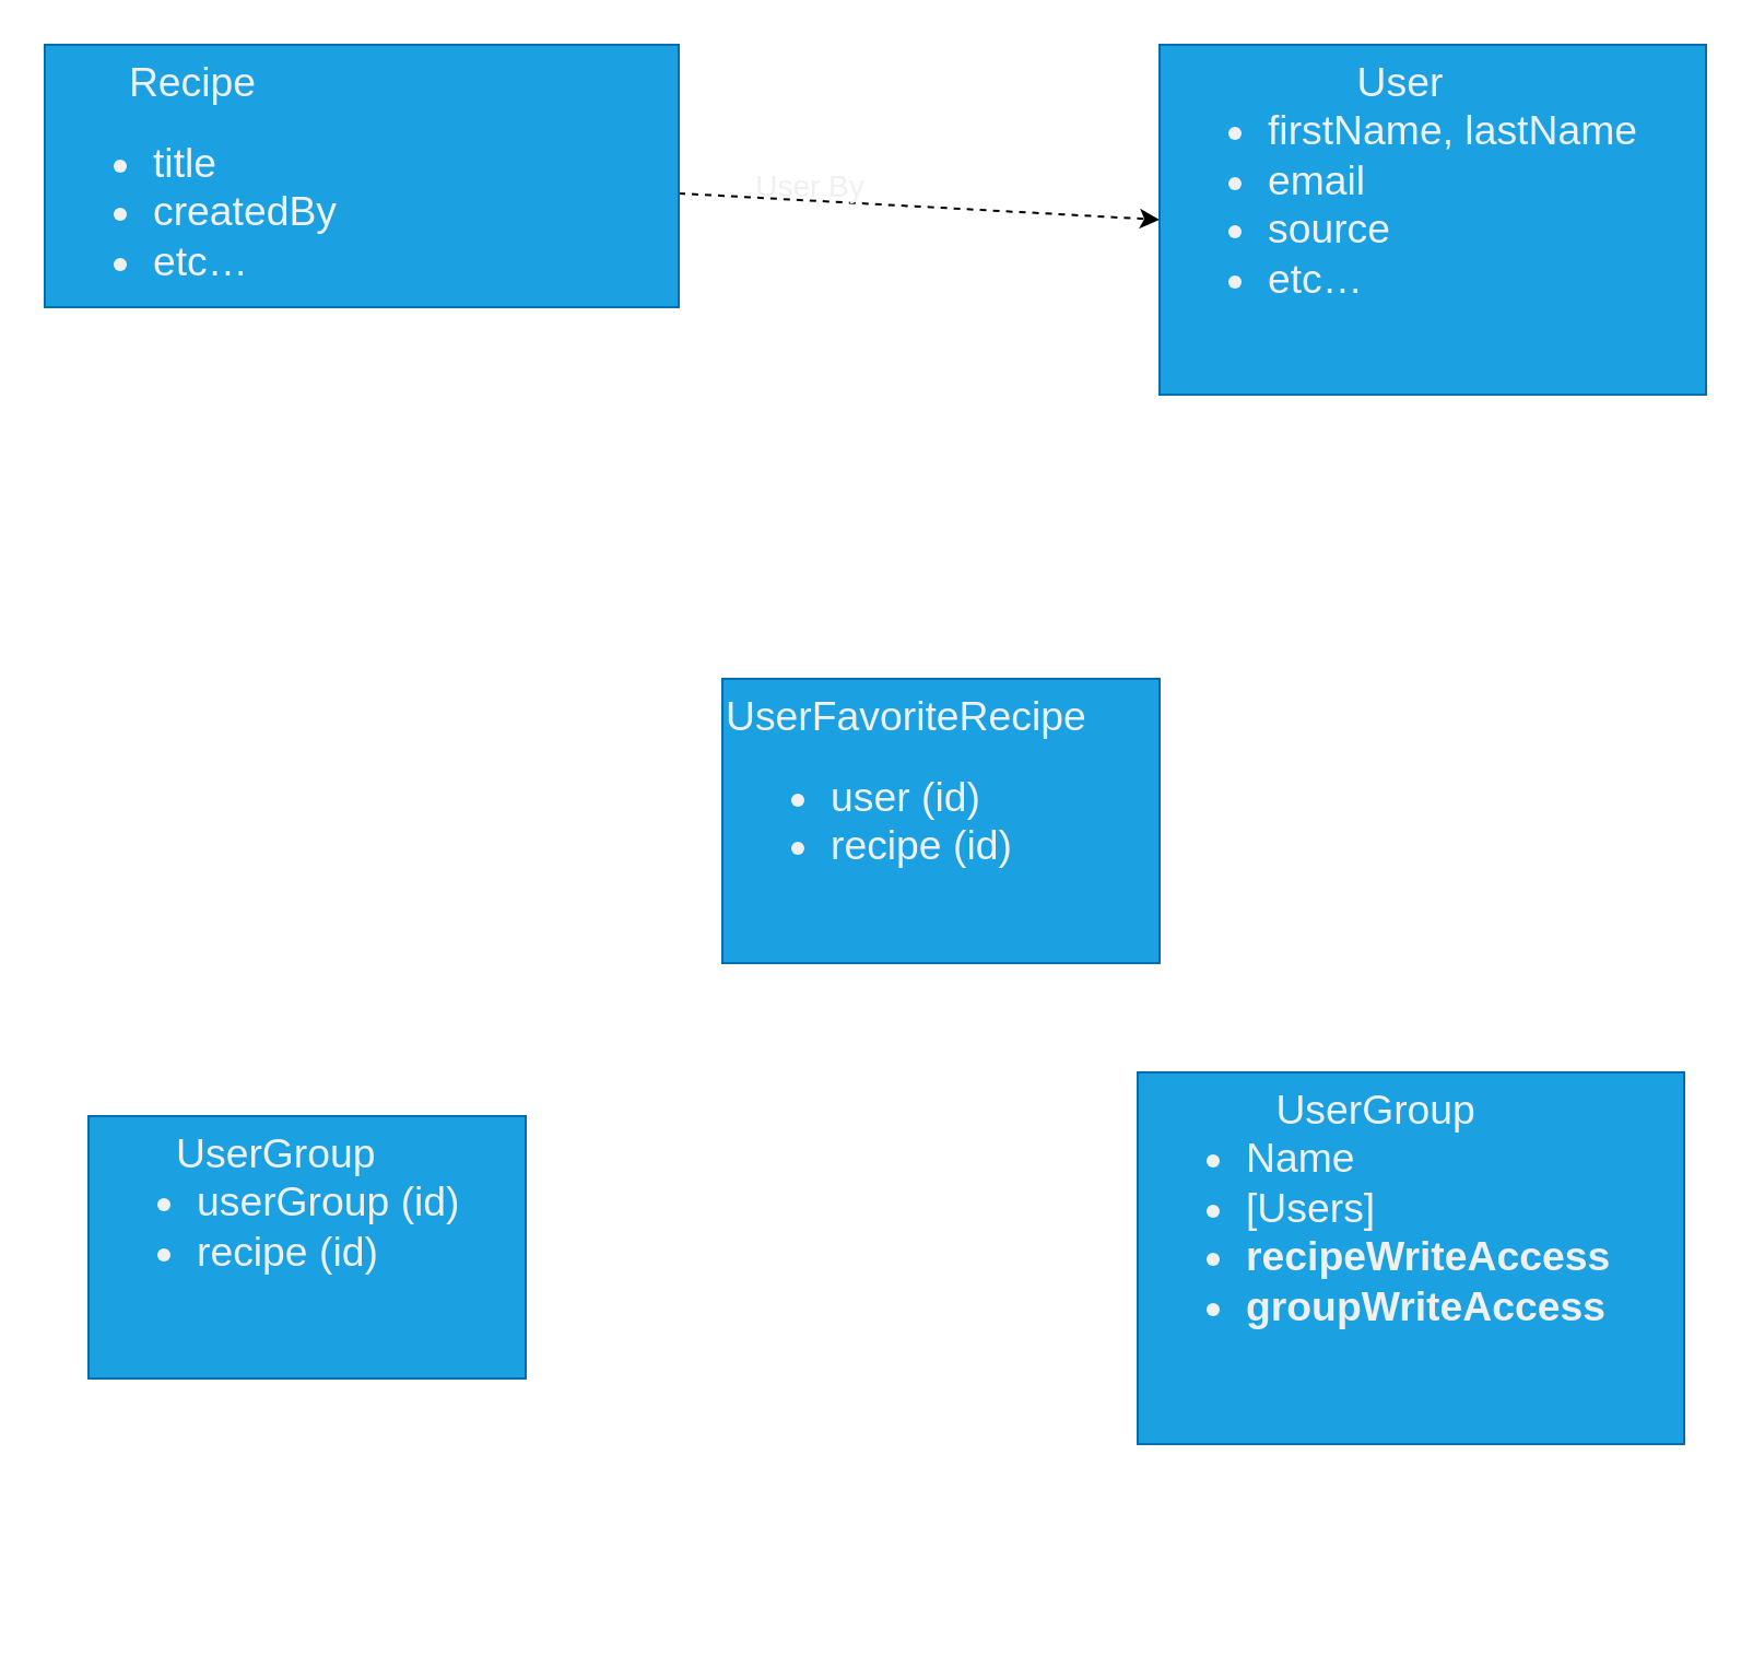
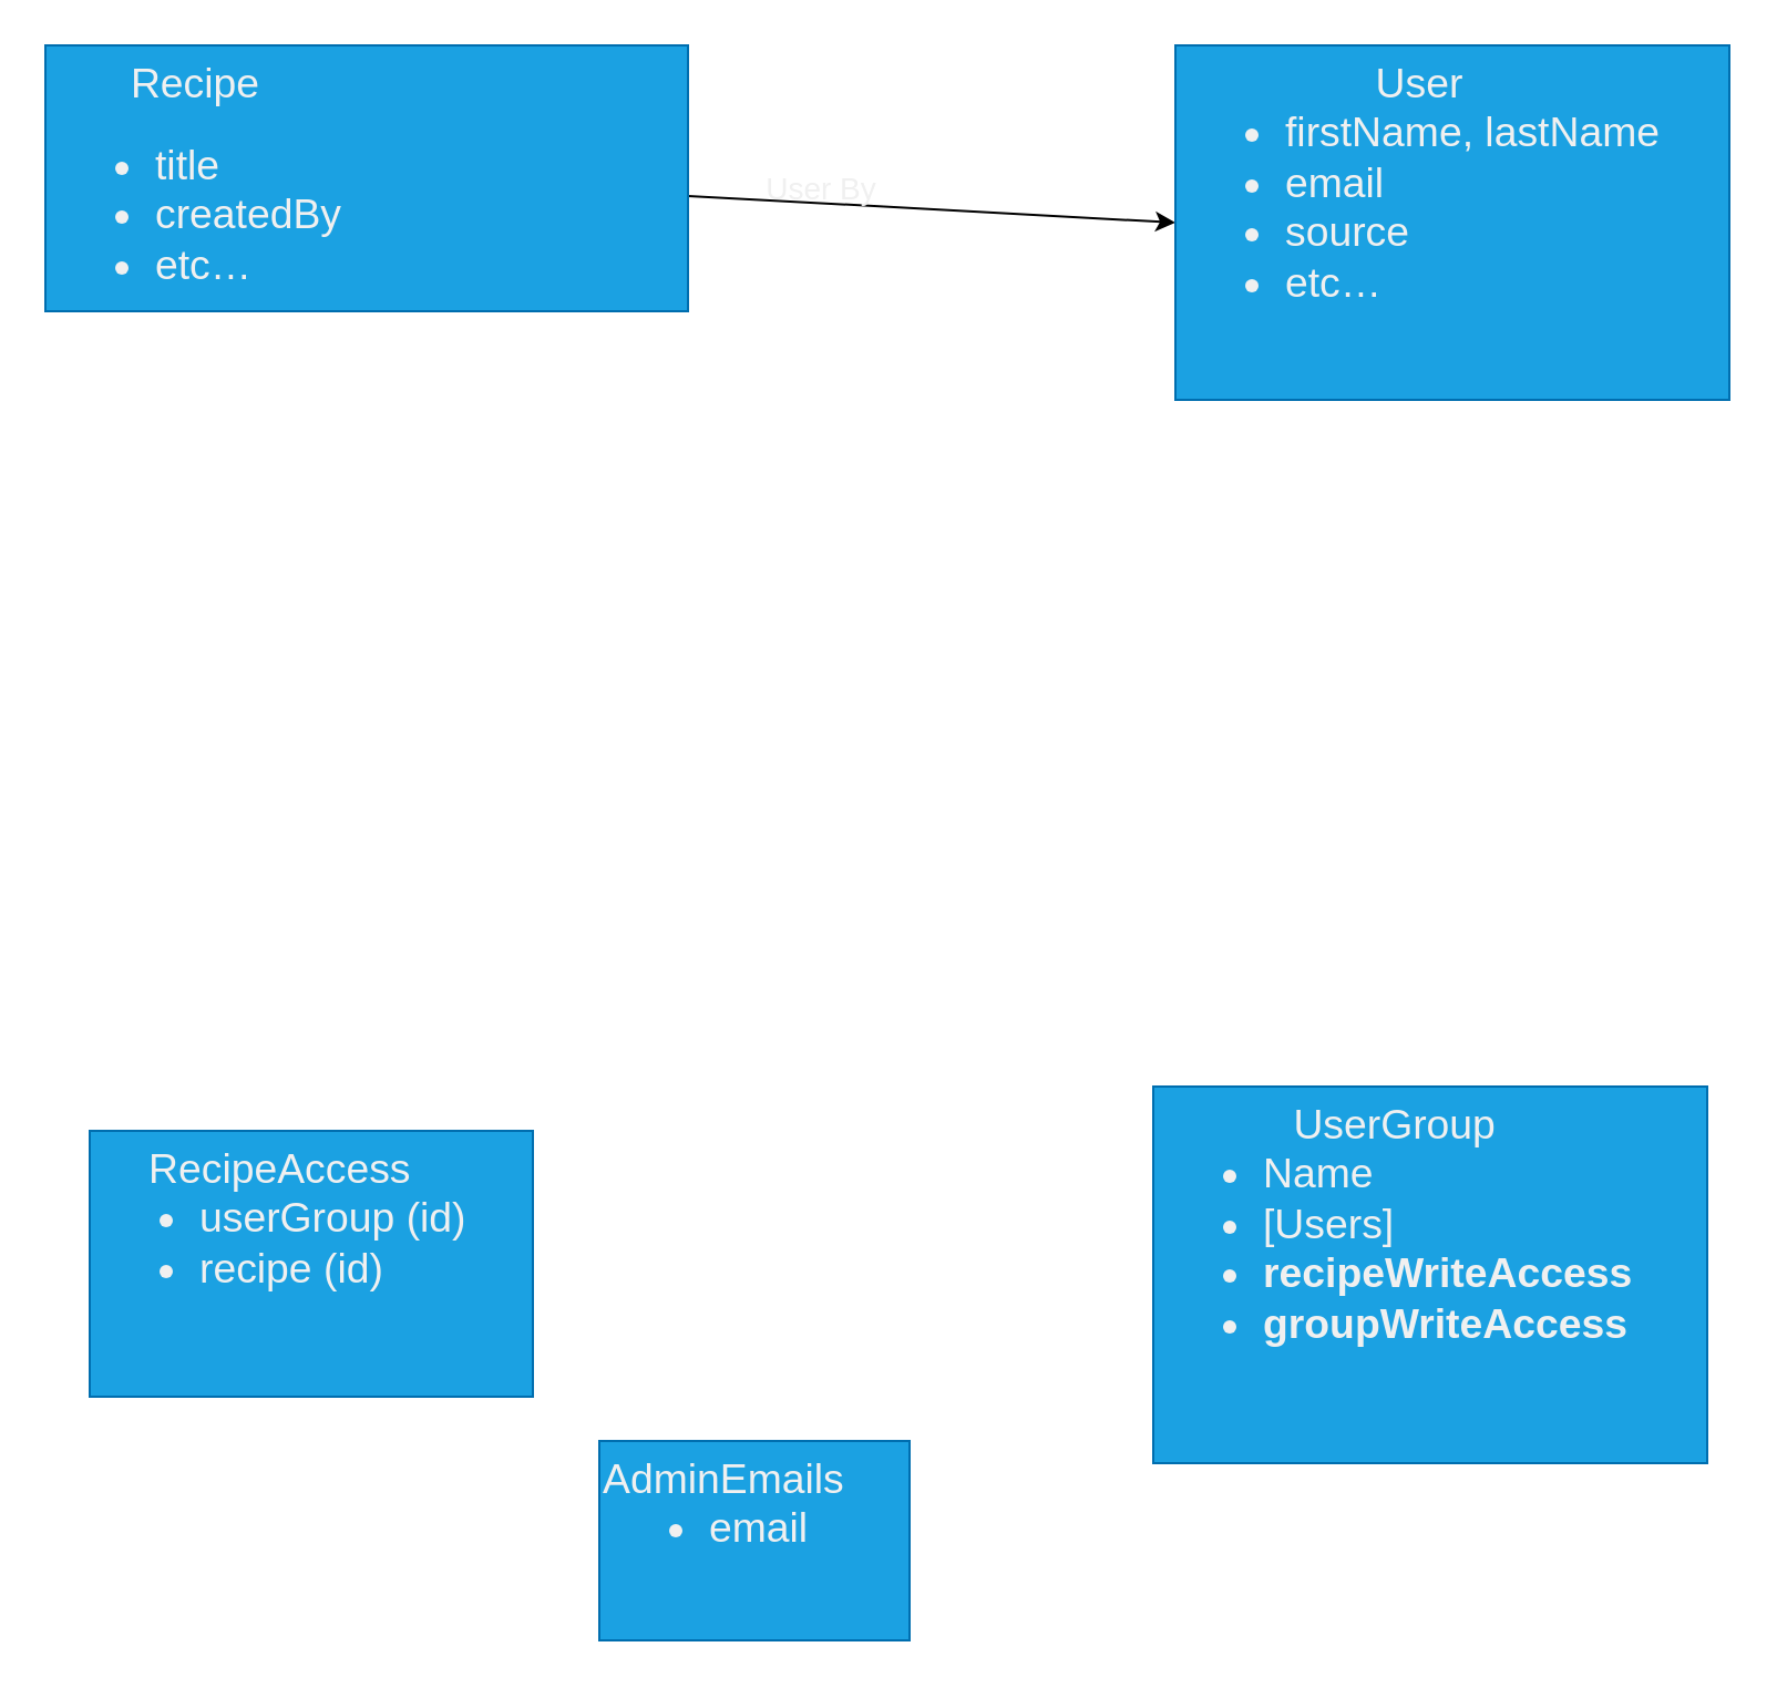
- <mxCell id="2" style="edgeStyle=none;html=1;entryX=0;entryY=0.5;entryDx=0;entryDy=0;fontColor=#F0F0F0;dashed=1;" edge="1" parent="1" source="3" target="4"><mxGeometry relative="1" as="geometry" /></mxCell>
+ <mxCell id="2" style="edgeStyle=none;html=1;entryX=0;entryY=0.5;entryDx=0;entryDy=0;fontColor=#F0F0F0;" edge="1" parent="1" source="3" target="4"><mxGeometry relative="1" as="geometry" /></mxCell>
- <mxCell id="5" value="&lt;meta charset=&quot;utf-8&quot;&gt;&lt;b id=&quot;docs-internal-guid-fb73d774-7fff-dc1a-fee8-d15dfc28120c&quot; style=&quot;font-weight:normal;&quot;&gt;&lt;p style=&quot;line-height:1.2;text-align: center;margin-top:0pt;margin-bottom:0pt;&quot; dir=&quot;ltr&quot;&gt;&lt;span style=&quot;font-size: 14pt; font-family: Arial; background-color: transparent; font-weight: 400; font-style: normal; font-variant: normal; text-decoration: none; vertical-align: baseline;&quot;&gt;UserFavoriteRecipe&lt;/span&gt;&lt;/p&gt;&lt;br&gt;&lt;ul style=&quot;margin-top:0;margin-bottom:0;padding-inline-start:48px;&quot;&gt;&lt;li aria-level=&quot;1&quot; style=&quot;list-style-type: disc; font-size: 14pt; font-family: Arial; background-color: transparent; font-weight: 400; font-style: normal; font-variant: normal; text-decoration: none; vertical-align: baseline;&quot; dir=&quot;ltr&quot;&gt;&lt;p role=&quot;presentation&quot; style=&quot;line-height:1.2;margin-top:0pt;margin-bottom:0pt;&quot; dir=&quot;ltr&quot;&gt;&lt;span style=&quot;font-size: 14pt; font-family: Arial; background-color: transparent; font-weight: 400; font-style: normal; font-variant: normal; text-decoration: none; vertical-align: baseline;&quot;&gt;user (id)&lt;/span&gt;&lt;/p&gt;&lt;/li&gt;&lt;li aria-level=&quot;1&quot; style=&quot;list-style-type: disc; font-size: 14pt; font-family: Arial; background-color: transparent; font-weight: 400; font-style: normal; font-variant: normal; text-decoration: none; vertical-align: baseline;&quot; dir=&quot;ltr&quot;&gt;&lt;p role=&quot;presentation&quot; style=&quot;line-height:1.2;margin-top:0pt;margin-bottom:0pt;&quot; dir=&quot;ltr&quot;&gt;&lt;span style=&quot;font-size: 14pt; font-family: Arial; background-color: transparent; font-weight: 400; font-style: normal; font-variant: normal; text-decoration: none; vertical-align: baseline;&quot;&gt;recipe (id)&lt;/span&gt;&lt;/p&gt;&lt;/li&gt;&lt;/ul&gt;&lt;br&gt;&lt;/b&gt;" style="text;whiteSpace=wrap;html=1;fillColor=#1ba1e2;fontColor=#F0F0F0;strokeColor=#006EAF;" parent="1" vertex="1"><mxGeometry x="330" y="310" width="200" height="130" as="geometry" /></mxCell>
- <mxCell id="7" value="&lt;meta charset=&quot;utf-8&quot;&gt;&lt;b id=&quot;docs-internal-guid-b900cad4-7fff-1bb9-9e34-ba159dd50382&quot; style=&quot;font-weight:normal;&quot;&gt;&lt;p style=&quot;line-height:1.2;text-align: center;margin-top:0pt;margin-bottom:0pt;&quot; dir=&quot;ltr&quot;&gt;&lt;span style=&quot;font-size: 14pt; font-family: Arial; background-color: transparent; font-weight: 400; font-style: normal; font-variant: normal; text-decoration: none; vertical-align: baseline;&quot;&gt;UserGroup&lt;/span&gt;&lt;/p&gt;&lt;ul style=&quot;margin-top:0;margin-bottom:0;padding-inline-start:48px;&quot;&gt;&lt;li aria-level=&quot;1&quot; style=&quot;list-style-type: disc; font-size: 14pt; font-family: Arial; background-color: transparent; font-weight: 400; font-style: normal; font-variant: normal; text-decoration: none; vertical-align: baseline;&quot; dir=&quot;ltr&quot;&gt;&lt;p role=&quot;presentation&quot; style=&quot;line-height:1.2;margin-top:0pt;margin-bottom:0pt;&quot; dir=&quot;ltr&quot;&gt;&lt;span style=&quot;font-size: 14pt; font-family: Arial; background-color: transparent; font-weight: 400; font-style: normal; font-variant: normal; text-decoration: none; vertical-align: baseline;&quot;&gt;userGroup (id)&lt;/span&gt;&lt;/p&gt;&lt;/li&gt;&lt;li aria-level=&quot;1&quot; style=&quot;list-style-type: disc; font-size: 14pt; font-family: Arial; background-color: transparent; font-weight: 400; font-style: normal; font-variant: normal; text-decoration: none; vertical-align: baseline;&quot; dir=&quot;ltr&quot;&gt;&lt;p role=&quot;presentation&quot; style=&quot;line-height:1.2;margin-top:0pt;margin-bottom:0pt;&quot; dir=&quot;ltr&quot;&gt;&lt;span style=&quot;font-size: 14pt; font-family: Arial; background-color: transparent; font-weight: 400; font-style: normal; font-variant: normal; text-decoration: none; vertical-align: baseline;&quot;&gt;recipe (id)&lt;/span&gt;&lt;/p&gt;&lt;/li&gt;&lt;/ul&gt;&lt;br&gt;&lt;/b&gt;" style="text;whiteSpace=wrap;html=1;fillColor=#1ba1e2;fontColor=#F0F0F0;strokeColor=#006EAF;" parent="1" vertex="1"><mxGeometry x="40" y="510" width="200" height="120" as="geometry" /></mxCell>
+ <mxCell id="7" value="&lt;meta charset=&quot;utf-8&quot;&gt;&lt;b id=&quot;docs-internal-guid-b900cad4-7fff-1bb9-9e34-ba159dd50382&quot; style=&quot;font-weight:normal;&quot;&gt;&lt;p style=&quot;line-height:1.2;text-align: center;margin-top:0pt;margin-bottom:0pt;&quot; dir=&quot;ltr&quot;&gt;&lt;span style=&quot;font-size: 14pt; font-family: Arial; background-color: transparent; font-weight: 400; font-style: normal; font-variant: normal; text-decoration: none; vertical-align: baseline;&quot;&gt;RecipeAccess&lt;/span&gt;&lt;/p&gt;&lt;ul style=&quot;margin-top:0;margin-bottom:0;padding-inline-start:48px;&quot;&gt;&lt;li aria-level=&quot;1&quot; style=&quot;list-style-type: disc; font-size: 14pt; font-family: Arial; background-color: transparent; font-weight: 400; font-style: normal; font-variant: normal; text-decoration: none; vertical-align: baseline;&quot; dir=&quot;ltr&quot;&gt;&lt;p role=&quot;presentation&quot; style=&quot;line-height:1.2;margin-top:0pt;margin-bottom:0pt;&quot; dir=&quot;ltr&quot;&gt;&lt;span style=&quot;font-size: 14pt; font-family: Arial; background-color: transparent; font-weight: 400; font-style: normal; font-variant: normal; text-decoration: none; vertical-align: baseline;&quot;&gt;userGroup (id)&lt;/span&gt;&lt;/p&gt;&lt;/li&gt;&lt;li aria-level=&quot;1&quot; style=&quot;list-style-type: disc; font-size: 14pt; font-family: Arial; background-color: transparent; font-weight: 400; font-style: normal; font-variant: normal; text-decoration: none; vertical-align: baseline;&quot; dir=&quot;ltr&quot;&gt;&lt;p role=&quot;presentation&quot; style=&quot;line-height:1.2;margin-top:0pt;margin-bottom:0pt;&quot; dir=&quot;ltr&quot;&gt;&lt;span style=&quot;font-size: 14pt; font-family: Arial; background-color: transparent; font-weight: 400; font-style: normal; font-variant: normal; text-decoration: none; vertical-align: baseline;&quot;&gt;recipe (id)&lt;/span&gt;&lt;/p&gt;&lt;/li&gt;&lt;/ul&gt;&lt;br&gt;&lt;/b&gt;" style="text;whiteSpace=wrap;html=1;fillColor=#1ba1e2;fontColor=#F0F0F0;strokeColor=#006EAF;" parent="1" vertex="1"><mxGeometry x="40" y="510" width="200" height="120" as="geometry" /></mxCell>
+ <mxCell id="8" value="&lt;meta charset=&quot;utf-8&quot;&gt;&lt;b id=&quot;docs-internal-guid-5bee1c41-7fff-47d2-1eb5-5214983d0161&quot; style=&quot;font-weight:normal;&quot;&gt;&lt;p style=&quot;line-height:1.2;text-align: center;margin-top:0pt;margin-bottom:0pt;&quot; dir=&quot;ltr&quot;&gt;&lt;span style=&quot;font-size: 14pt; font-family: Arial; background-color: transparent; font-weight: 400; font-style: normal; font-variant: normal; text-decoration: none; vertical-align: baseline;&quot;&gt;AdminEmails&lt;/span&gt;&lt;/p&gt;&lt;ul style=&quot;margin-top:0;margin-bottom:0;padding-inline-start:48px;&quot;&gt;&lt;li aria-level=&quot;1&quot; style=&quot;list-style-type: disc; font-size: 14pt; font-family: Arial; background-color: transparent; font-weight: 400; font-style: normal; font-variant: normal; text-decoration: none; vertical-align: baseline;&quot; dir=&quot;ltr&quot;&gt;&lt;p role=&quot;presentation&quot; style=&quot;line-height:1.2;margin-top:0pt;margin-bottom:0pt;&quot; dir=&quot;ltr&quot;&gt;&lt;span style=&quot;font-size: 14pt; font-family: Arial; background-color: transparent; font-weight: 400; font-style: normal; font-variant: normal; text-decoration: none; vertical-align: baseline;&quot;&gt;email&lt;/span&gt;&lt;/p&gt;&lt;/li&gt;&lt;/ul&gt;&lt;br&gt;&lt;/b&gt;" style="text;whiteSpace=wrap;html=1;fillColor=#1ba1e2;fontColor=#F0F0F0;strokeColor=#006EAF;" parent="1" vertex="1"><mxGeometry x="270" y="650" width="140" height="90" as="geometry" /></mxCell>
